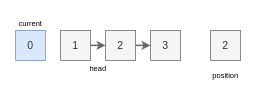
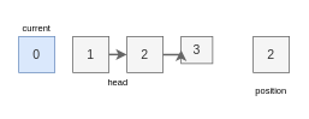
- <mxCell id="8" value="3" style="text;html=1;align=center;verticalAlign=middle;whiteSpace=wrap;rounded=0;fillColor=#f5f5f5;strokeColor=#666666;fontSize=14;fontColor=#333333;" parent="1" vertex="1"><mxGeometry x="200" y="40" width="40" height="40" as="geometry" /></mxCell>
+ <mxCell id="8" value="3" style="text;html=1;align=center;verticalAlign=middle;whiteSpace=wrap;rounded=0;fillColor=#f5f5f5;strokeColor=#666666;fontSize=14;fontColor=#333333;" parent="1" vertex="1"><mxGeometry x="200" y="40" width="35" height="30" as="geometry" /></mxCell>
